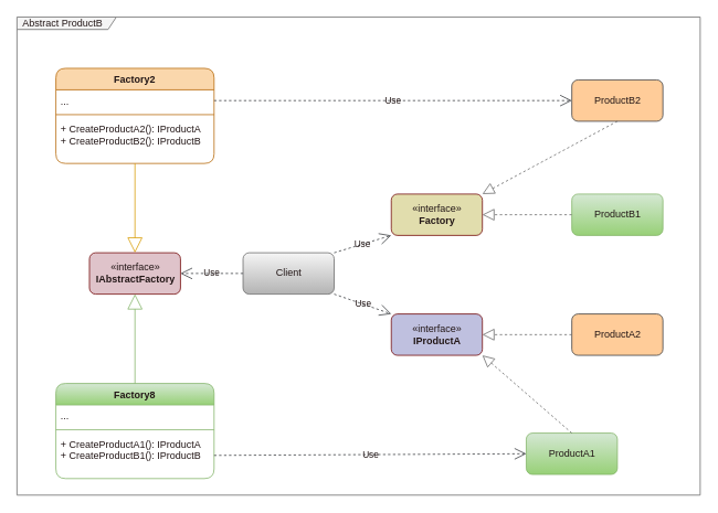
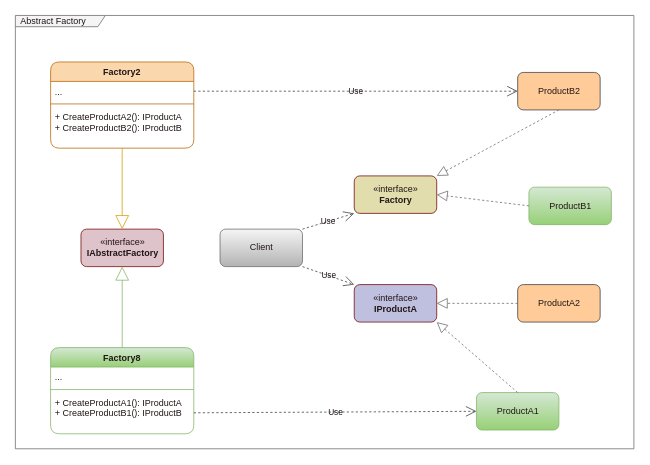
- <mxCell id="3" value="&lt;span style=&quot;&quot;&gt;Abstract ProductB&lt;/span&gt;" style="shape=umlFrame;whiteSpace=wrap;html=1;width=120;height=15;boundedLbl=1;verticalAlign=middle;align=left;spacingLeft=5;swimlaneLine=0;fontColor=#221616;shadow=0;fillColor=#f5f5f5;strokeColor=#666666;rounded=1;labelBackgroundColor=none;" parent="2" vertex="1"><mxGeometry width="825.0" height="578" as="geometry" /></mxCell>
+ <mxCell id="3" value="&lt;span style=&quot;&quot;&gt;Abstract Factory&lt;/span&gt;" style="shape=umlFrame;whiteSpace=wrap;html=1;width=120;height=15;boundedLbl=1;verticalAlign=middle;align=left;spacingLeft=5;swimlaneLine=0;fontColor=#221616;shadow=0;fillColor=#f5f5f5;strokeColor=#666666;rounded=1;labelBackgroundColor=none;" parent="2" vertex="1"><mxGeometry width="825.0" height="578" as="geometry" /></mxCell>
- <mxCell id="21" value="ProductB1" style="html=1;labelBackgroundColor=none;labelBorderColor=none;fillColor=#d5e8d4;gradientColor=#97d077;strokeColor=#82b366;fontColor=#221616;rounded=1;" parent="2" vertex="1"><mxGeometry x="670" y="214" width="110" height="50" as="geometry" /></mxCell>
+ <mxCell id="21" value="ProductB1" style="html=1;labelBackgroundColor=none;labelBorderColor=none;fillColor=#d5e8d4;gradientColor=#97d077;strokeColor=#82b366;fontColor=#221616;rounded=1;" parent="2" vertex="1"><mxGeometry x="685" y="229" width="110" height="50" as="geometry" /></mxCell>
- <mxCell id="8" value="Use" style="endArrow=open;endSize=12;dashed=1;html=1;strokeColor=#36393d;exitX=0;exitY=0.5;exitDx=0;exitDy=0;fillColor=#eeeeee;fontColor=#221616;labelBackgroundColor=none;" parent="2" source="7" target="4" edge="1"><mxGeometry width="160" relative="1" as="geometry"><mxPoint x="362" y="260" as="sourcePoint" /><mxPoint x="522" y="260" as="targetPoint" /></mxGeometry></mxCell>
